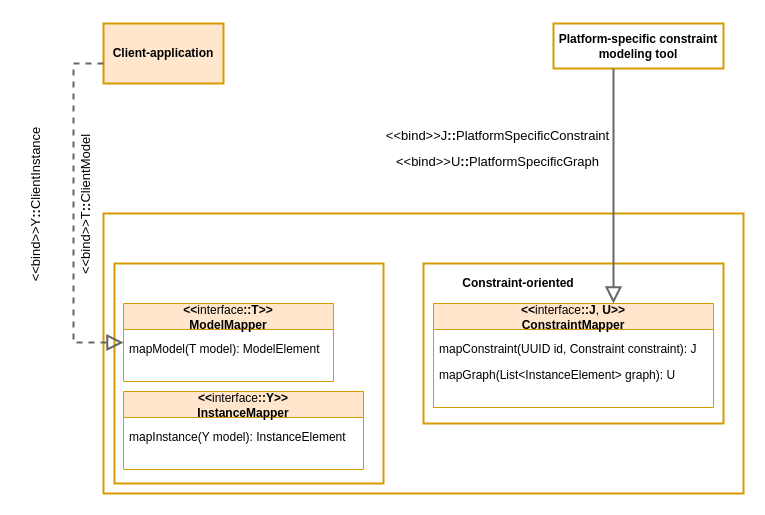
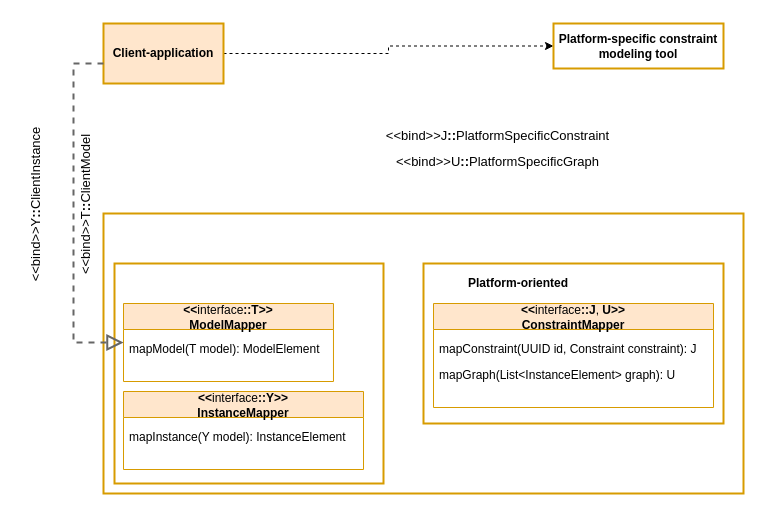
+ <mxCell id="16" style="edgeStyle=orthogonalEdgeStyle;rounded=0;orthogonalLoop=1;jettySize=auto;html=1;exitX=1;exitY=0.5;exitDx=0;exitDy=0;entryX=0;entryY=0.5;entryDx=0;entryDy=0;dashed=1;" edge="1" parent="1" source="17" target="21"><mxGeometry relative="1" as="geometry" /></mxCell>
- <mxCell id="22" style="edgeStyle=orthogonalEdgeStyle;rounded=0;orthogonalLoop=1;jettySize=auto;html=1;endSize=12;endArrow=block;endFill=0;strokeWidth=2;fillColor=#f5f5f5;strokeColor=#666666;" edge="1" parent="1" source="21" target="11"><mxGeometry relative="1" as="geometry"><mxPoint x="113" y="73" as="sourcePoint" /><mxPoint x="133" y="352" as="targetPoint" /><Array as="points"><mxPoint x="613" y="243" /><mxPoint x="613" y="243" /></Array></mxGeometry></mxCell>
- <mxCell id="15" value="Constraint-oriented" style="text;html=1;strokeColor=none;fillColor=none;align=center;verticalAlign=middle;whiteSpace=wrap;rounded=0;fontStyle=1;container=0;" vertex="1" parent="1"><mxGeometry x="433" y="268" width="170" height="30" as="geometry" /></mxCell>
+ <mxCell id="15" value="Platform-oriented" style="text;html=1;strokeColor=none;fillColor=none;align=center;verticalAlign=middle;whiteSpace=wrap;rounded=0;fontStyle=1;container=0;" vertex="1" parent="1"><mxGeometry x="433" y="268" width="170" height="30" as="geometry" /></mxCell>
